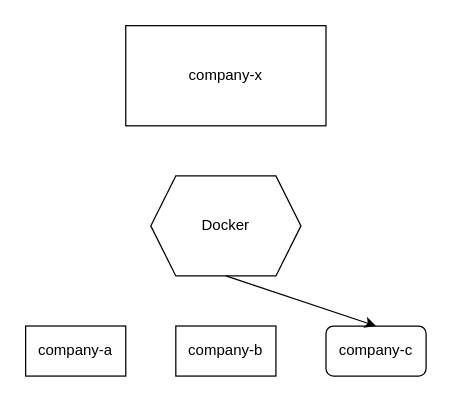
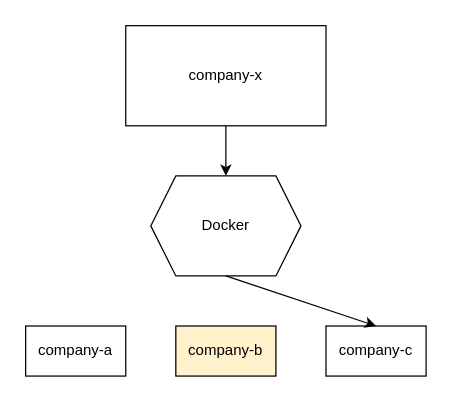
+ <mxCell id="8" value="" style="endArrow=classic;html=1;rounded=0;exitX=0.5;exitY=1;exitDx=0;exitDy=0;entryX=0.5;entryY=0;entryDx=0;entryDy=0;" edge="1" parent="1" source="2" target="3"><mxGeometry width="50" height="50" relative="1" as="geometry"><mxPoint x="170" y="350" as="sourcePoint" /><mxPoint x="220" y="300" as="targetPoint" /></mxGeometry></mxCell>
- <mxCell id="5" value="company-b" style="rounded=0;whiteSpace=wrap;html=1;" vertex="1" parent="1"><mxGeometry x="140" y="260" width="80" height="40" as="geometry" /></mxCell>
+ <mxCell id="5" value="company-b" style="rounded=0;whiteSpace=wrap;html=1;fillColor=#fff2cc;" vertex="1" parent="1"><mxGeometry x="140" y="260" width="80" height="40" as="geometry" /></mxCell>
- <mxCell id="6" value="company-c" style="whiteSpace=wrap;html=1;rounded=1;" vertex="1" parent="1"><mxGeometry x="260" y="260" width="80" height="40" as="geometry" /></mxCell>
+ <mxCell id="6" value="company-c" style="rounded=0;whiteSpace=wrap;html=1;" vertex="1" parent="1"><mxGeometry x="260" y="260" width="80" height="40" as="geometry" /></mxCell>
